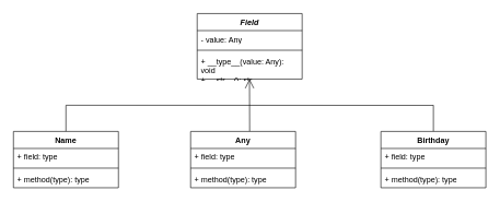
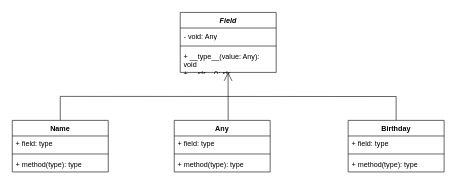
- <mxCell id="3" value="- value: Any" style="text;strokeColor=none;fillColor=none;align=left;verticalAlign=top;spacingLeft=4;spacingRight=4;overflow=hidden;rotatable=0;points=[[0,0.5],[1,0.5]];portConstraint=eastwest;whiteSpace=wrap;html=1;" vertex="1" parent="2"><mxGeometry y="26" width="160" height="26" as="geometry" /></mxCell>
+ <mxCell id="3" value="- void: Any" style="text;strokeColor=none;fillColor=none;align=left;verticalAlign=top;spacingLeft=4;spacingRight=4;overflow=hidden;rotatable=0;points=[[0,0.5],[1,0.5]];portConstraint=eastwest;whiteSpace=wrap;html=1;" vertex="1" parent="2"><mxGeometry y="26" width="160" height="26" as="geometry" /></mxCell>
